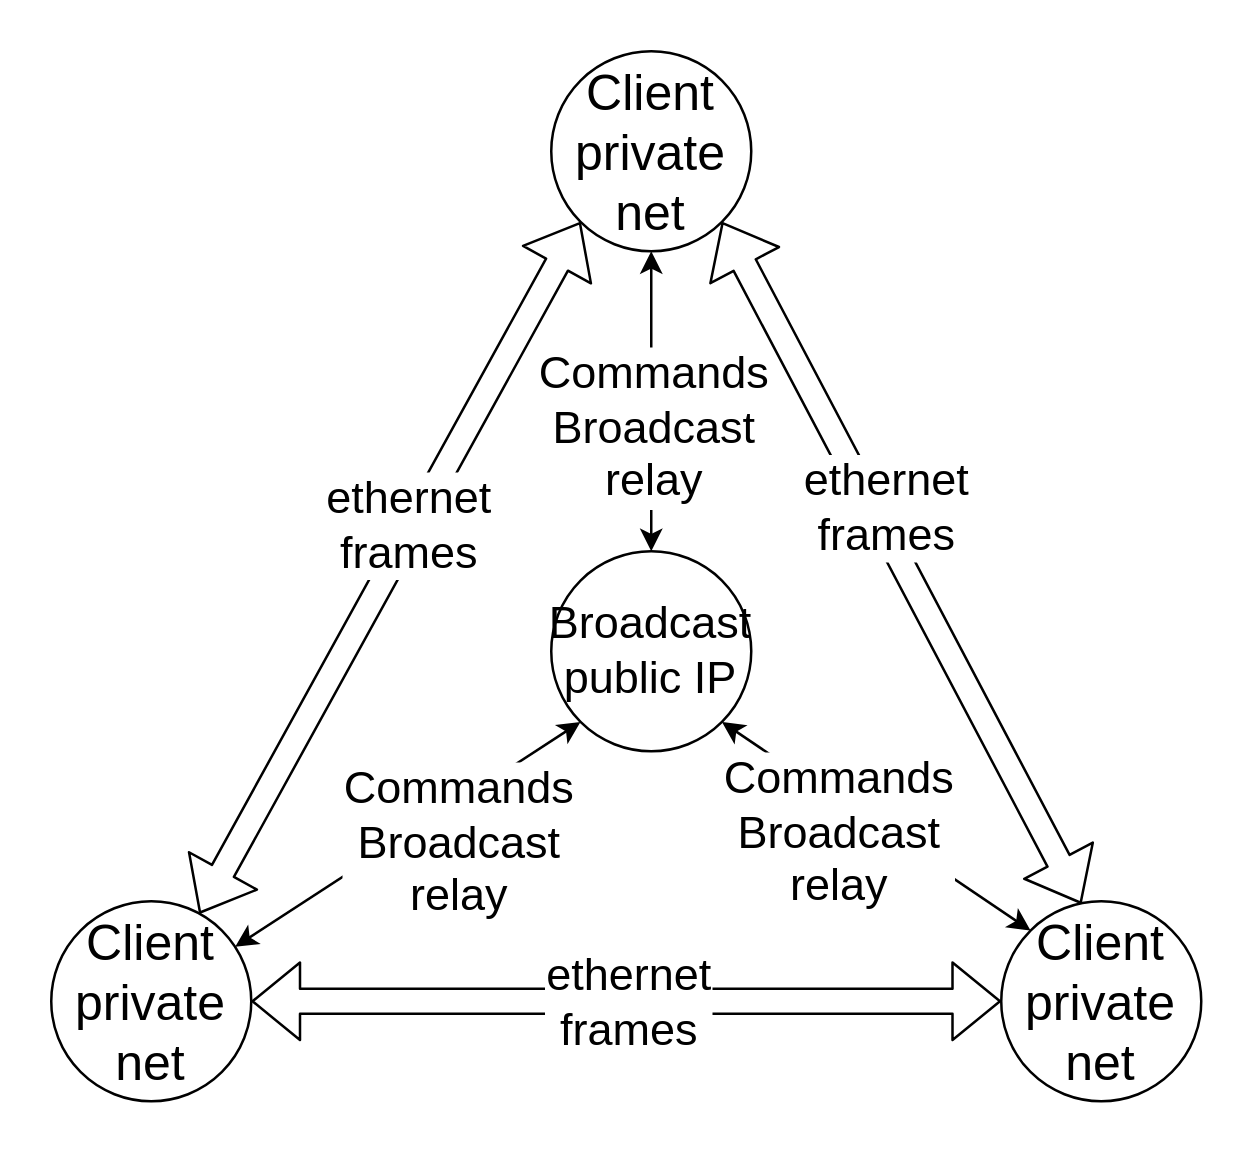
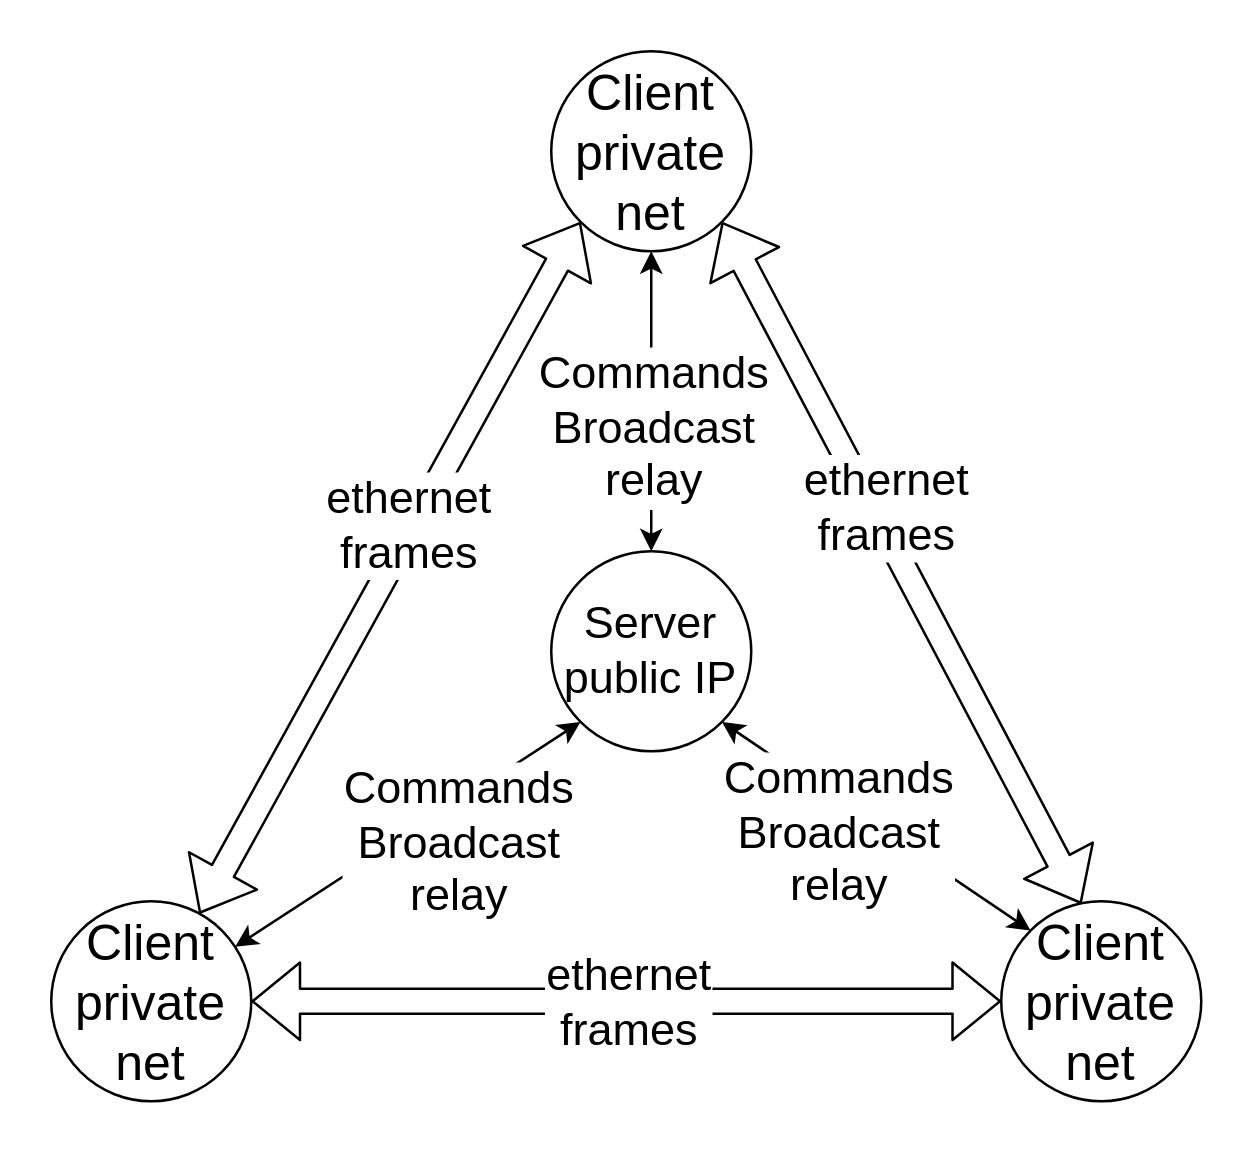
- <mxCell id="2" value="&lt;font style=&quot;font-size: 18px&quot;&gt;Broadcast&lt;br&gt;public IP&lt;br&gt;&lt;/font&gt;" style="ellipse;whiteSpace=wrap;html=1;aspect=fixed;" vertex="1" parent="1"><mxGeometry x="220" y="220" width="80" height="80" as="geometry" /></mxCell>
+ <mxCell id="2" value="&lt;font style=&quot;font-size: 18px&quot;&gt;Server&lt;br&gt;public IP&lt;br&gt;&lt;/font&gt;" style="ellipse;whiteSpace=wrap;html=1;aspect=fixed;" vertex="1" parent="1"><mxGeometry x="220" y="220" width="80" height="80" as="geometry" /></mxCell>
